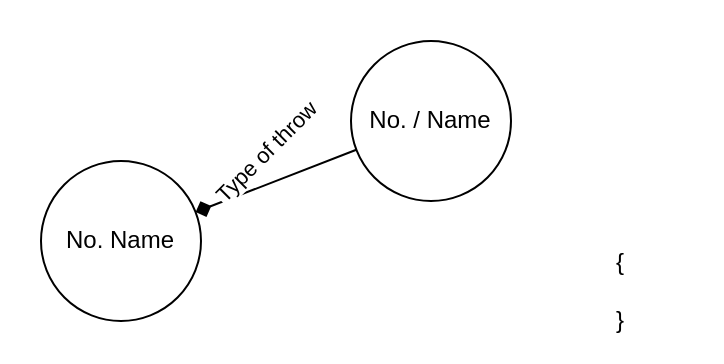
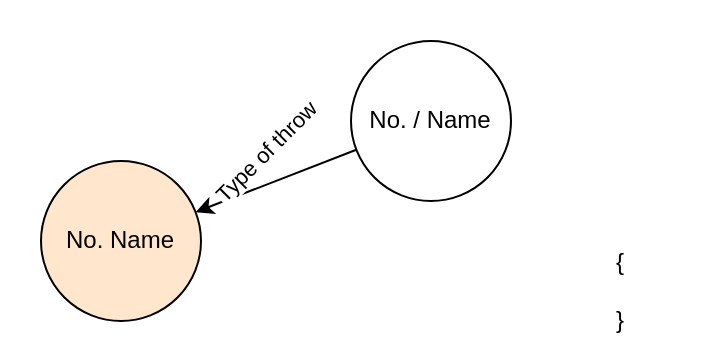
- <mxCell id="2" style="rounded=0;orthogonalLoop=1;jettySize=auto;html=1;endArrow=diamond;" parent="1" source="4" target="5" edge="1"><mxGeometry relative="1" as="geometry" /></mxCell>
+ <mxCell id="2" style="rounded=0;orthogonalLoop=1;jettySize=auto;html=1;" parent="1" source="4" target="5" edge="1"><mxGeometry relative="1" as="geometry" /></mxCell>
- <mxCell id="5" value="No. Name" style="ellipse;whiteSpace=wrap;html=1;aspect=fixed;" parent="1" vertex="1"><mxGeometry x="20" y="80" width="80" height="80" as="geometry" /></mxCell>
+ <mxCell id="5" value="No. Name" style="ellipse;whiteSpace=wrap;html=1;aspect=fixed;fillColor=#ffe6cc;" parent="1" vertex="1"><mxGeometry x="20" y="80" width="80" height="80" as="geometry" /></mxCell>
